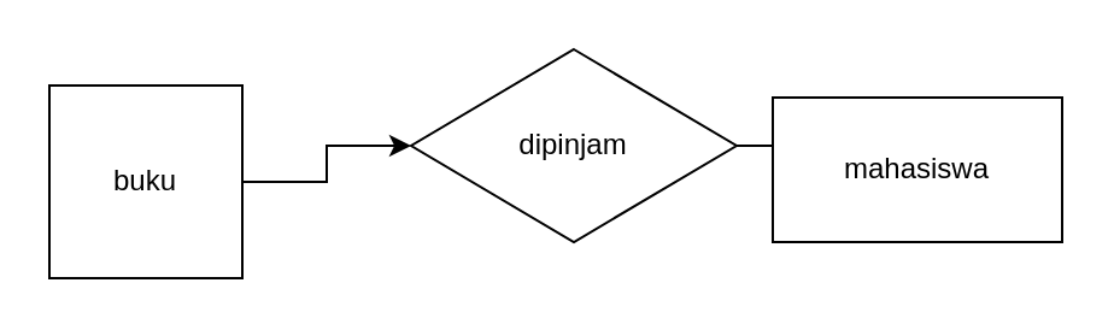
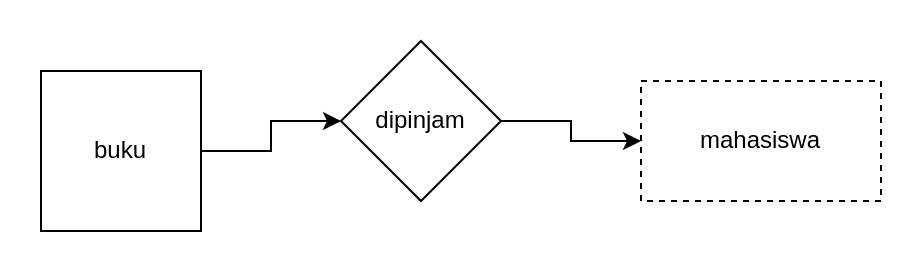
- <mxCell id="5" value="dipinjam" style="rhombus;whiteSpace=wrap;html=1;" vertex="1" parent="1"><mxGeometry x="170" y="20" width="135" height="80" as="geometry" /></mxCell>
+ <mxCell id="5" value="dipinjam" style="rhombus;whiteSpace=wrap;html=1;" vertex="1" parent="1"><mxGeometry x="170" y="20" width="80" height="80" as="geometry" /></mxCell>
- <mxCell id="6" value="mahasiswa" style="whiteSpace=wrap;html=1;" vertex="1" parent="1"><mxGeometry x="320" y="40" width="120" height="60" as="geometry" /></mxCell>
+ <mxCell id="6" value="mahasiswa" style="whiteSpace=wrap;html=1;dashed=1;" vertex="1" parent="1"><mxGeometry x="320" y="40" width="120" height="60" as="geometry" /></mxCell>
